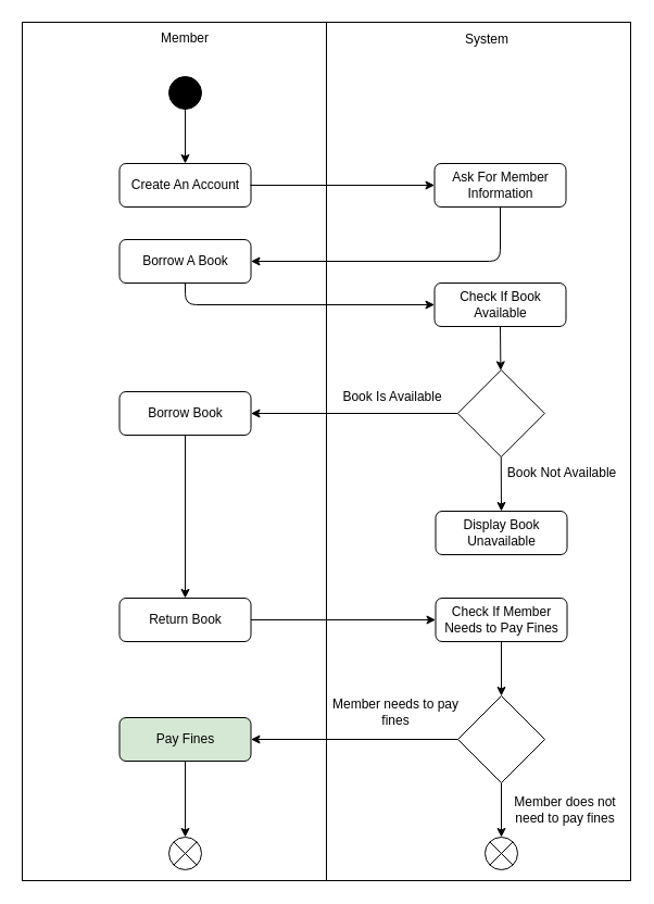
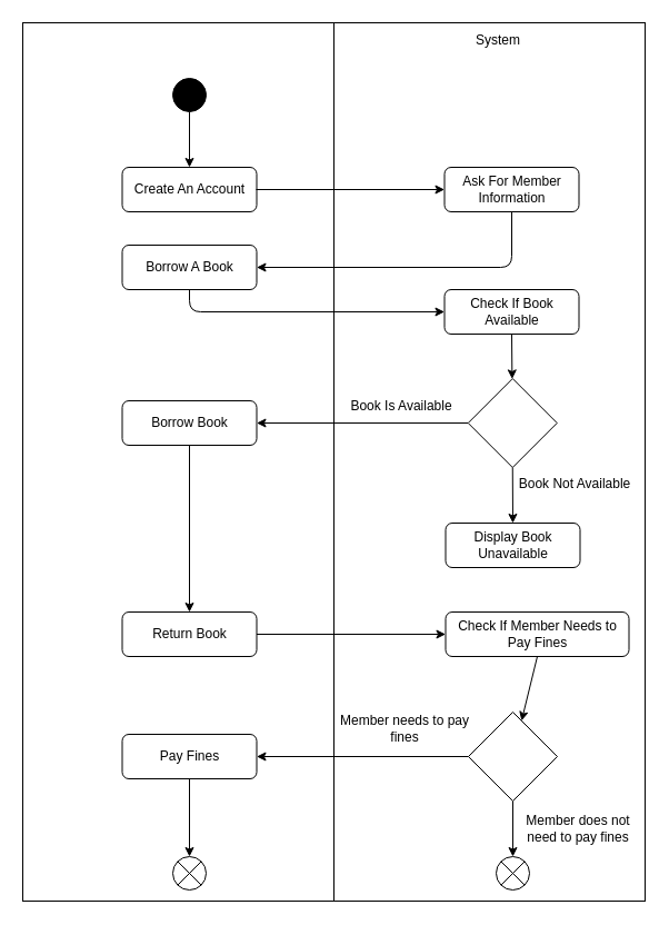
- <mxCell id="4" value="Member" style="text;html=1;strokeColor=none;fillColor=none;align=center;verticalAlign=middle;whiteSpace=wrap;rounded=0;" parent="1" vertex="1"><mxGeometry x="140" y="20" width="60" height="30" as="geometry" /></mxCell>
- <mxCell id="31" value="Check If Member Needs to Pay Fines" style="rounded=1;whiteSpace=wrap;html=1;" parent="1" vertex="1"><mxGeometry x="400.5" y="550" width="121" height="40" as="geometry" /></mxCell>
+ <mxCell id="31" value="Check If Member Needs to Pay Fines" style="rounded=1;whiteSpace=wrap;html=1;" parent="1" vertex="1"><mxGeometry x="400.5" y="550" width="165" height="40" as="geometry" /></mxCell>
- <mxCell id="34" value="Pay Fines" style="rounded=1;whiteSpace=wrap;html=1;fillColor=#d5e8d4;" parent="1" vertex="1"><mxGeometry x="109.5" y="660" width="121" height="40" as="geometry" /></mxCell>
+ <mxCell id="34" value="Pay Fines" style="rounded=1;whiteSpace=wrap;html=1;" parent="1" vertex="1"><mxGeometry x="109.5" y="660" width="121" height="40" as="geometry" /></mxCell>
